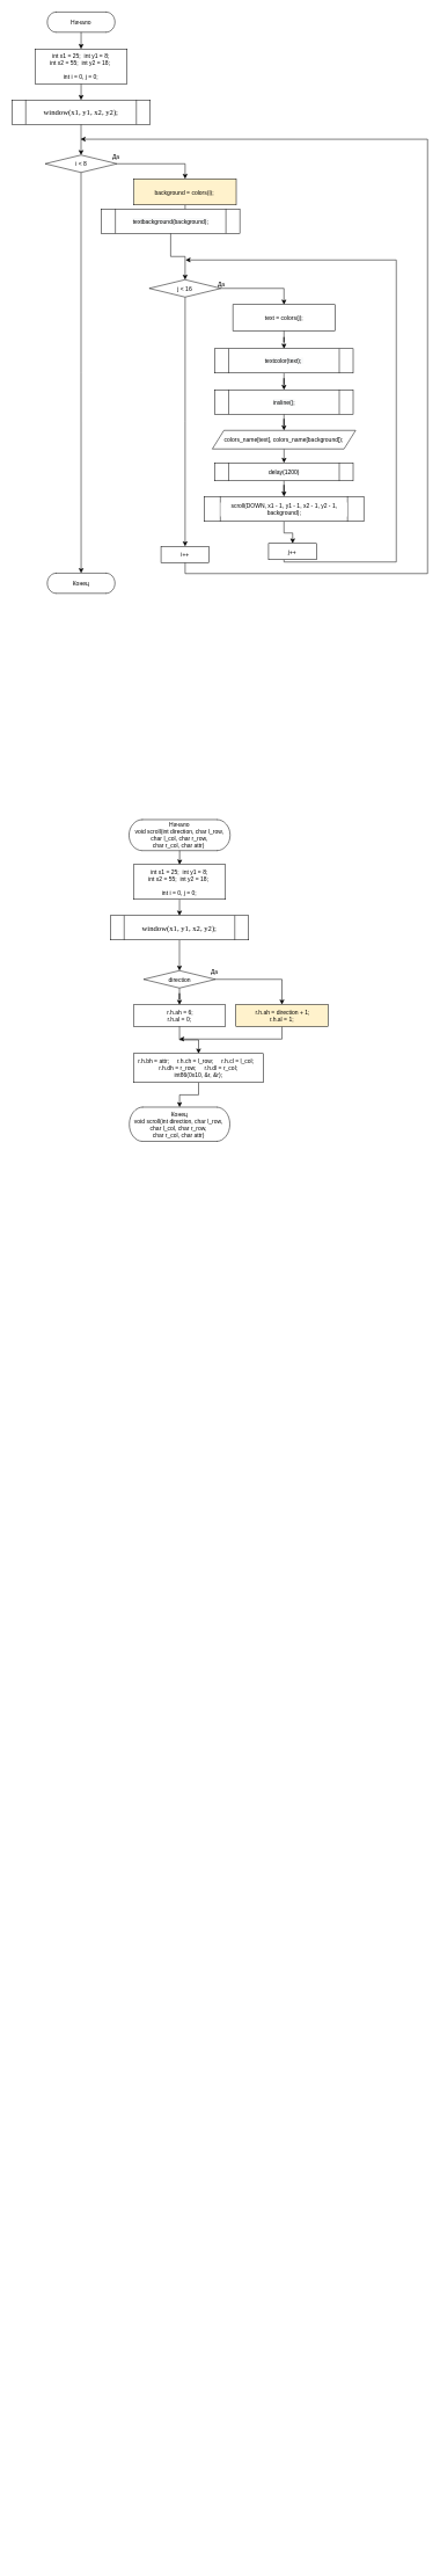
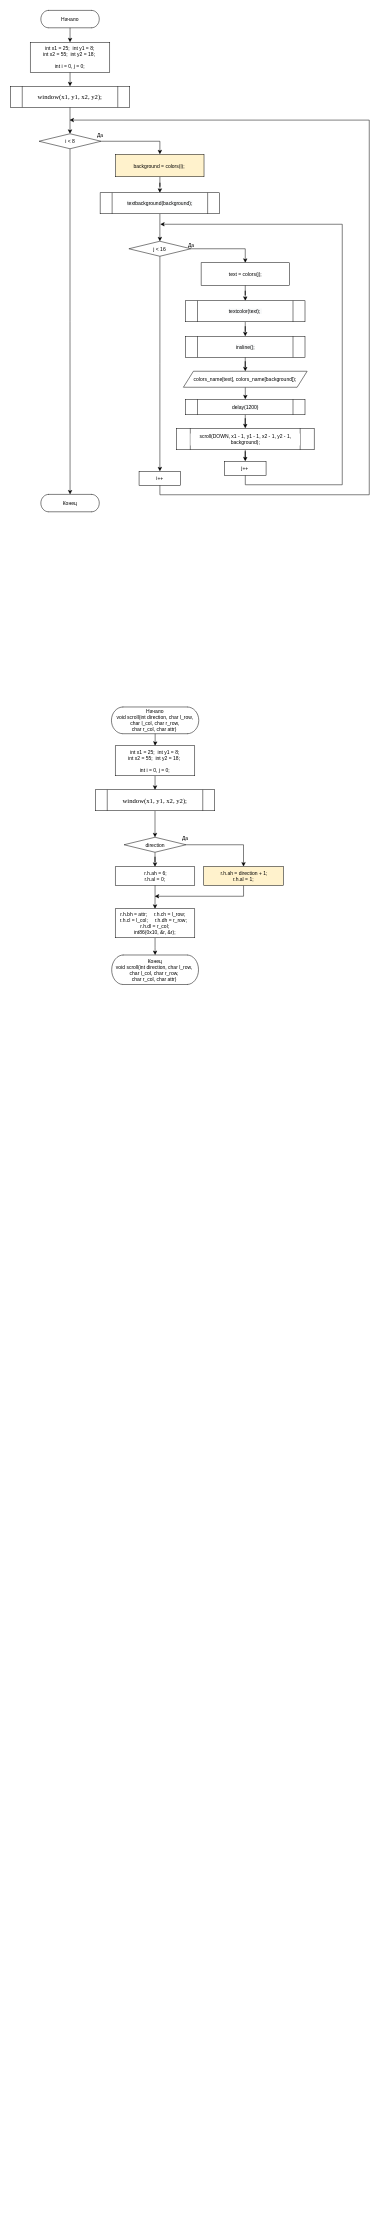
- <mxCell id="32" value="&lt;p class=&quot;MsoNormal&quot; style=&quot;background: white&quot;&gt;&lt;span style=&quot;background-color: rgb(248 , 249 , 250)&quot;&gt;textbackground(background);&lt;/span&gt;&lt;br&gt;&lt;/p&gt;" style="shape=process;whiteSpace=wrap;html=1;backgroundOutline=1;fontSize=10;" parent="1" vertex="1"><mxGeometry x="174.75" y="360" width="239" height="42" as="geometry" /></mxCell>
+ <mxCell id="32" value="&lt;p class=&quot;MsoNormal&quot; style=&quot;background: white&quot;&gt;&lt;span style=&quot;background-color: rgb(248 , 249 , 250)&quot;&gt;textbackground(background);&lt;/span&gt;&lt;br&gt;&lt;/p&gt;" style="shape=process;whiteSpace=wrap;html=1;backgroundOutline=1;fontSize=10;" parent="1" vertex="1"><mxGeometry x="199.75" y="385" width="239" height="42" as="geometry" /></mxCell>
- <mxCell id="40" value="j++" style="rounded=0;whiteSpace=wrap;html=1;fontSize=10;align=center;verticalAlign=middle;" parent="1" vertex="1"><mxGeometry x="463.38" y="937" width="83.25" height="28" as="geometry" /></mxCell>
+ <mxCell id="40" value="j++" style="rounded=0;whiteSpace=wrap;html=1;fontSize=10;align=center;verticalAlign=middle;" parent="1" vertex="1"><mxGeometry x="448.38" y="922" width="83.25" height="28" as="geometry" /></mxCell>
- <mxCell id="67" value="r.h.bh = attr;&amp;nbsp; &amp;nbsp; &amp;nbsp;r.h.ch = l_row;&amp;nbsp; &amp;nbsp; &amp;nbsp;r.h.cl = l_col;&amp;nbsp; &amp;nbsp; &amp;nbsp;r.h.dh = r_row;&amp;nbsp; &amp;nbsp; &amp;nbsp;r.h.dl = r_col;&amp;nbsp;&lt;br&gt;int86(0x10, &amp;amp;r, &amp;amp;r);" style="rounded=0;whiteSpace=wrap;html=1;fontSize=10;align=center;verticalAlign=middle;" vertex="1" parent="1"><mxGeometry x="229.98" y="1817" width="225" height="50" as="geometry" /></mxCell>
+ <mxCell id="67" value="r.h.bh = attr;&amp;nbsp; &amp;nbsp; &amp;nbsp;r.h.ch = l_row;&amp;nbsp; &amp;nbsp; &amp;nbsp;r.h.cl = l_col;&amp;nbsp; &amp;nbsp; &amp;nbsp;r.h.dh = r_row;&amp;nbsp; &amp;nbsp; &amp;nbsp;r.h.dl = r_col;&amp;nbsp;&lt;br&gt;int86(0x10, &amp;amp;r, &amp;amp;r);" style="rounded=0;whiteSpace=wrap;html=1;fontSize=10;align=center;verticalAlign=middle;" vertex="1" parent="1"><mxGeometry x="229.98" y="1817" width="159.06" height="58" as="geometry" /></mxCell>
